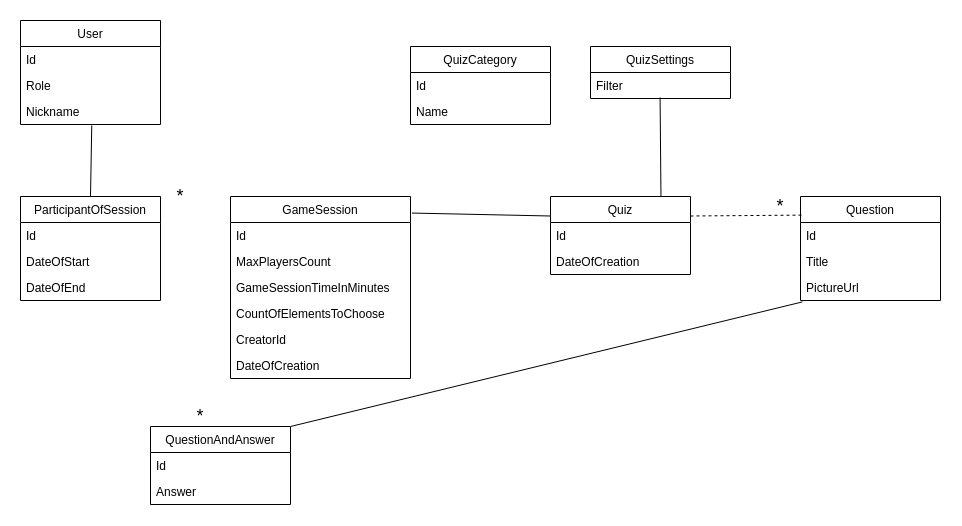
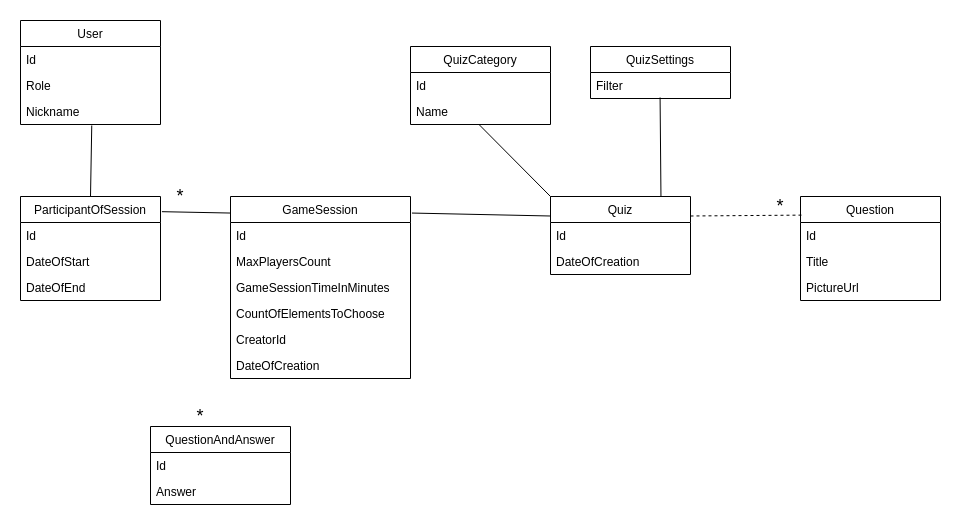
+ <mxCell id="5" value="" style="endArrow=none;html=1;exitX=0;exitY=0;exitDx=0;exitDy=0;entryX=0.49;entryY=1.004;entryDx=0;entryDy=0;entryPerimeter=0;" parent="1" source="2" target="10" edge="1"><mxGeometry width="50" height="50" relative="1" as="geometry"><mxPoint x="606" y="206" as="sourcePoint" /><mxPoint x="560" y="86" as="targetPoint" /></mxGeometry></mxCell>
+ <mxCell id="19" value="" style="endArrow=none;html=1;exitX=1.01;exitY=0.146;exitDx=0;exitDy=0;exitPerimeter=0;entryX=0.001;entryY=0.091;entryDx=0;entryDy=0;entryPerimeter=0;" parent="1" source="27" target="20" edge="1"><mxGeometry width="50" height="50" relative="1" as="geometry"><mxPoint x="50" y="276" as="sourcePoint" /><mxPoint x="100" y="226" as="targetPoint" /></mxGeometry></mxCell>
- <mxCell id="36" value="" style="endArrow=none;html=1;exitX=1;exitY=0;exitDx=0;exitDy=0;entryX=0.014;entryY=1.054;entryDx=0;entryDy=0;entryPerimeter=0;" parent="1" source="37" target="17" edge="1"><mxGeometry width="50" height="50" relative="1" as="geometry"><mxPoint x="171.4" y="221.184" as="sourcePoint" /><mxPoint x="240.18" y="222.562" as="targetPoint" /></mxGeometry></mxCell>
